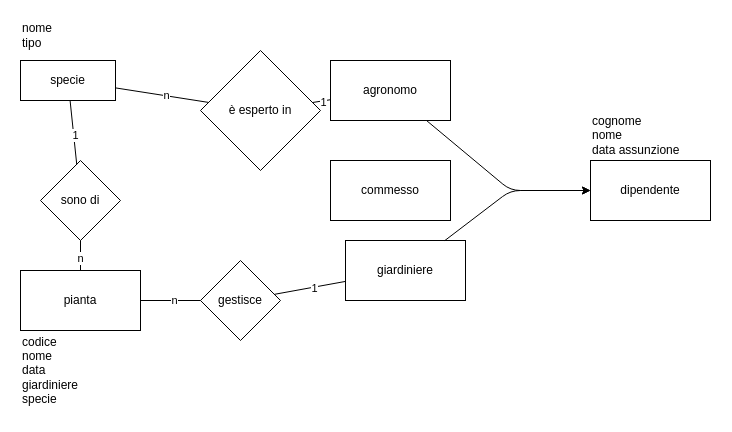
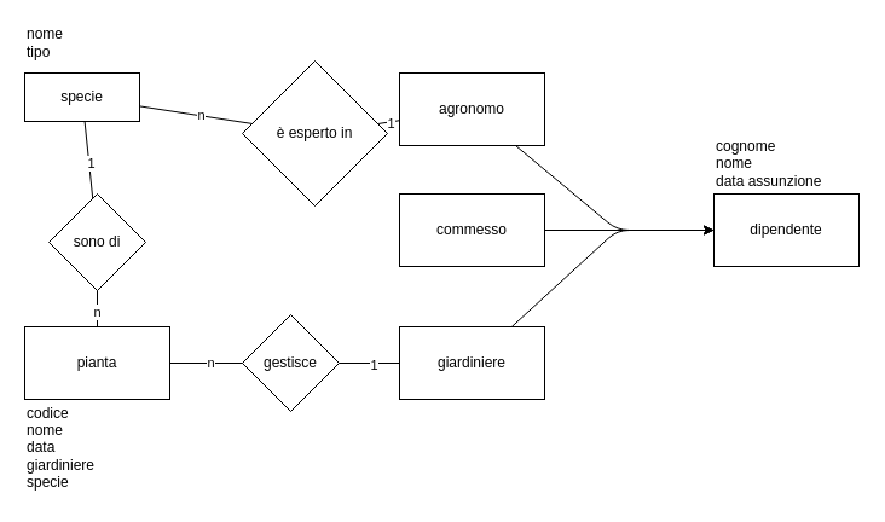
+ <mxCell id="9" value="" style="endArrow=classic;html=1;" parent="1" source="4" target="2" edge="1"><mxGeometry width="50" height="50" relative="1" as="geometry"><mxPoint x="436" y="130" as="sourcePoint" /><mxPoint x="600" y="200" as="targetPoint" /><Array as="points" /></mxGeometry></mxCell>
- <mxCell id="3" value="giardiniere" style="rounded=0;whiteSpace=wrap;html=1;" parent="1" vertex="1"><mxGeometry x="345" y="240" width="120" height="60" as="geometry" /></mxCell>
+ <mxCell id="3" value="giardiniere" style="rounded=0;whiteSpace=wrap;html=1;" parent="1" vertex="1"><mxGeometry x="330" y="270" width="120" height="60" as="geometry" /></mxCell>
